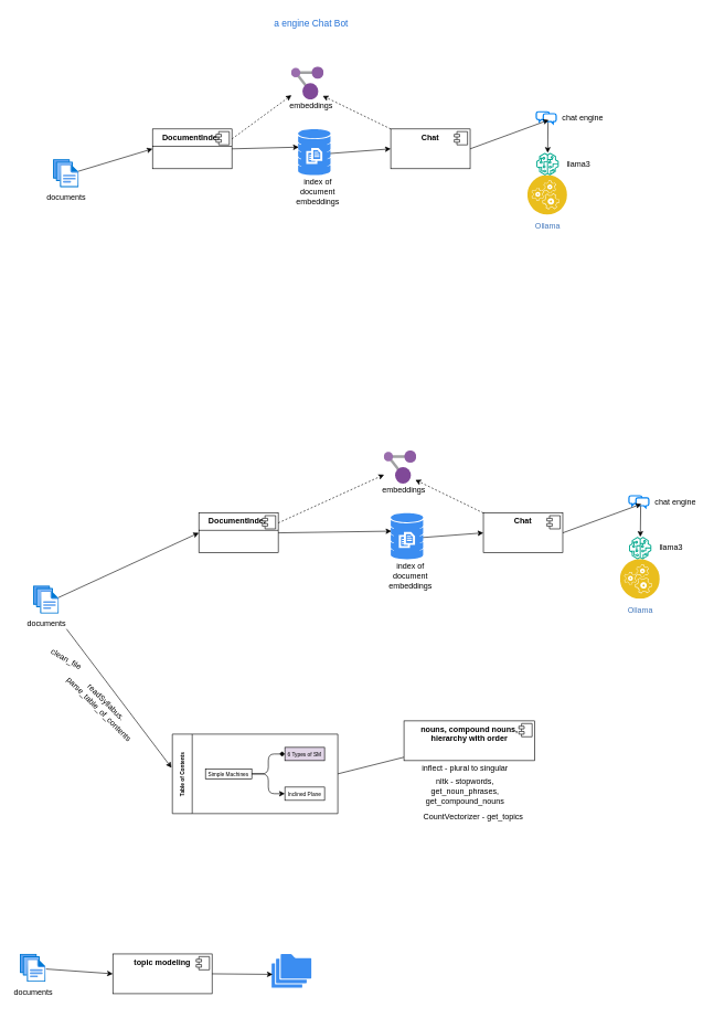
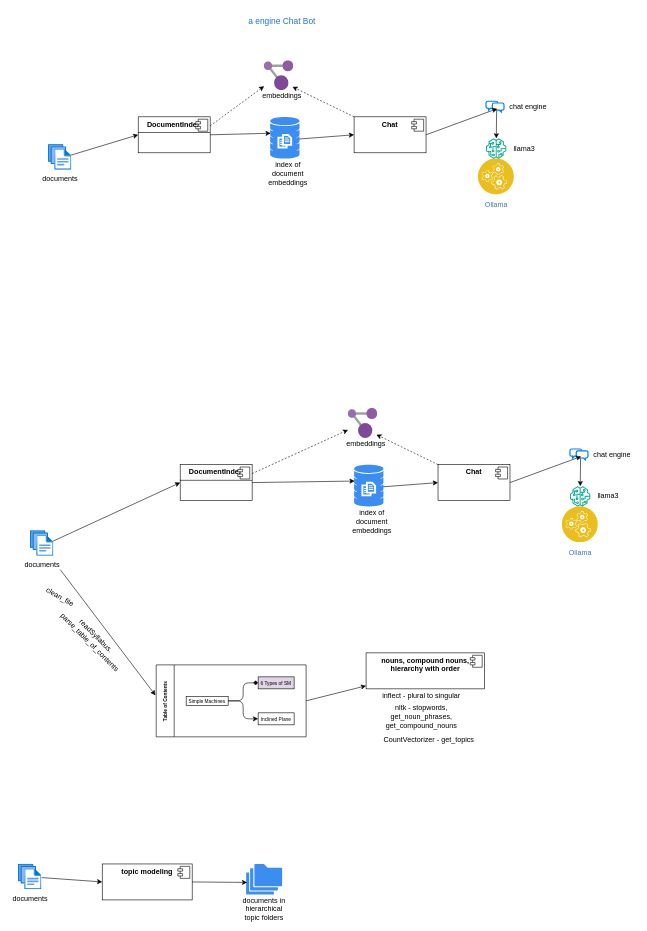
- <mxCell id="66" value="" style="endArrow=none;html=1;rounded=0;exitX=1;exitY=0.5;exitDx=0;exitDy=0;" parent="1" source="58" target="69" edge="1"><mxGeometry width="50" height="50" relative="1" as="geometry"><mxPoint x="520" y="1070" as="sourcePoint" /><mxPoint x="570" y="1020" as="targetPoint" /></mxGeometry></mxCell>
+ <mxCell id="66" value="" style="endArrow=classic;html=1;rounded=0;exitX=1;exitY=0.5;exitDx=0;exitDy=0;" parent="1" source="58" target="69" edge="1"><mxGeometry width="50" height="50" relative="1" as="geometry"><mxPoint x="520" y="1070" as="sourcePoint" /><mxPoint x="570" y="1020" as="targetPoint" /></mxGeometry></mxCell>
+ <mxCell id="83" value="documents in hierarchical topic folders" style="text;html=1;align=center;verticalAlign=middle;whiteSpace=wrap;rounded=0;" parent="81" vertex="1"><mxGeometry y="60" width="76" height="30" as="geometry" /></mxCell>
